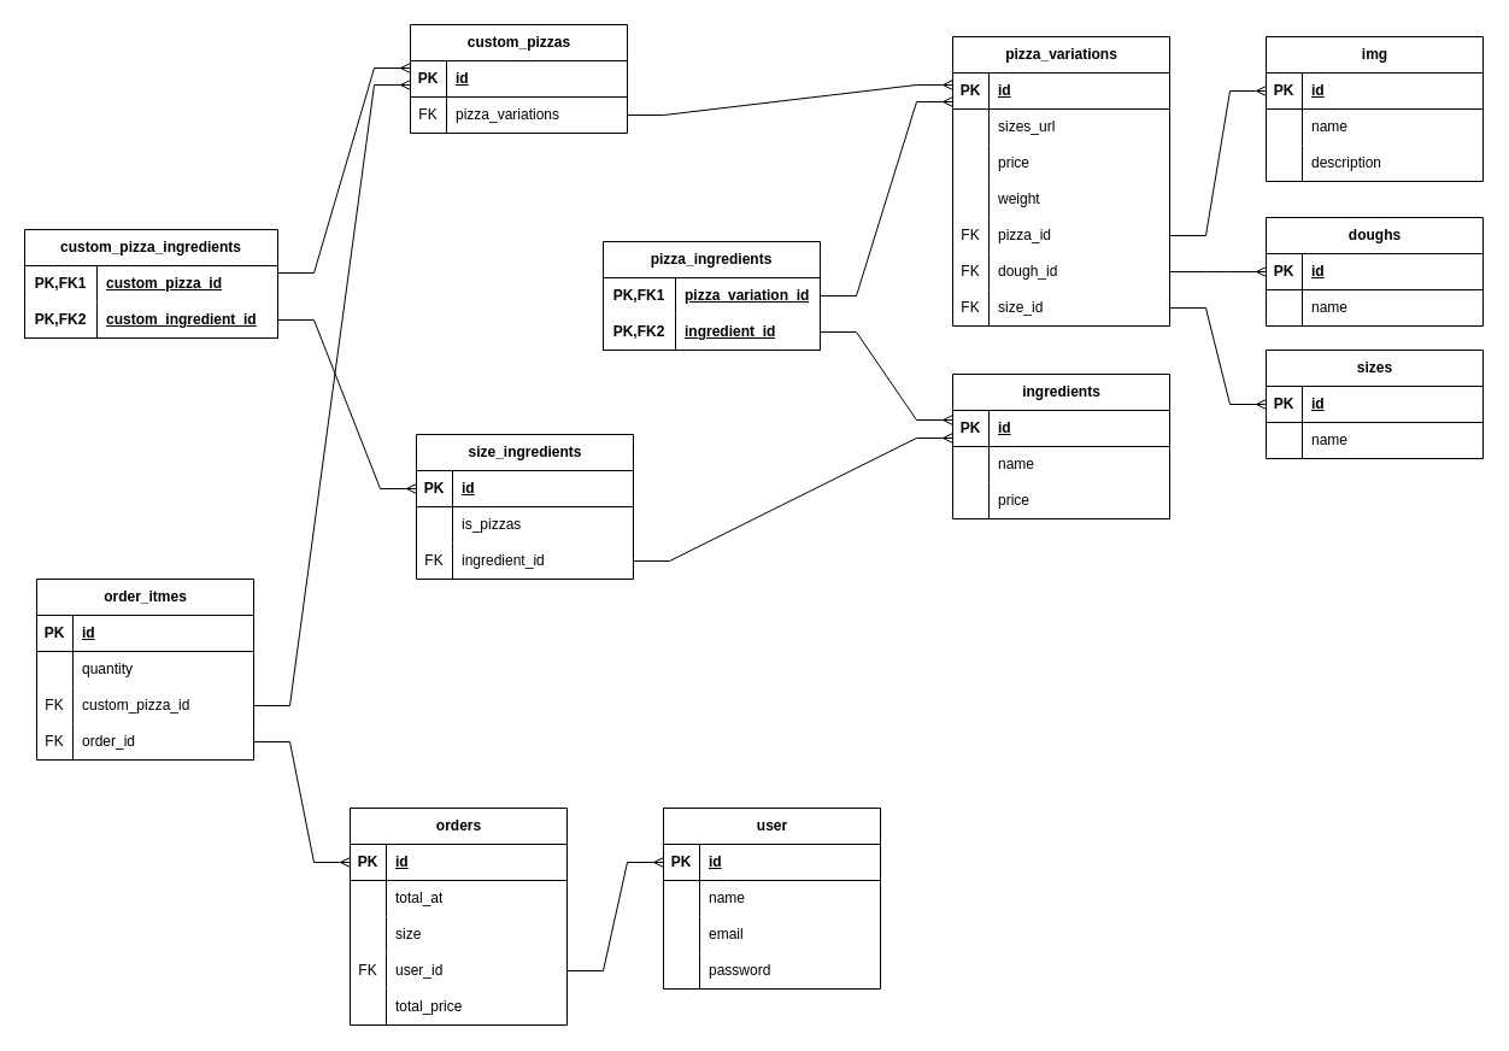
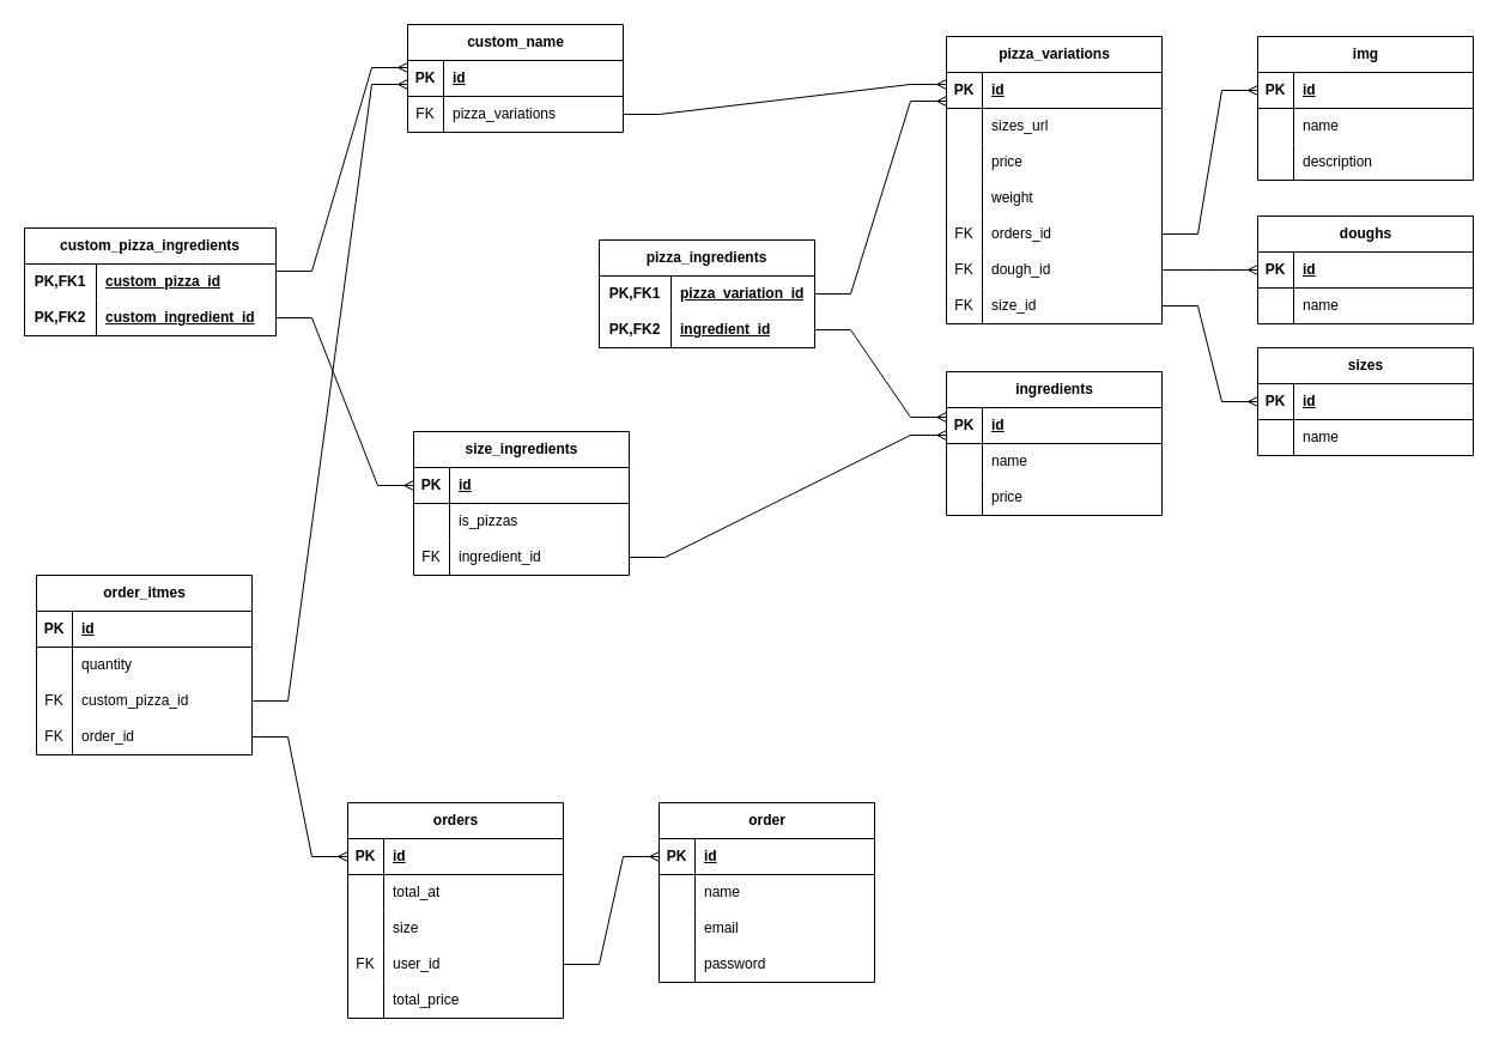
- <mxCell id="133" value="custom_pizzas" style="shape=table;startSize=30;container=1;collapsible=1;childLayout=tableLayout;fixedRows=1;rowLines=0;fontStyle=1;align=center;resizeLast=1;html=1;" parent="1" vertex="1"><mxGeometry x="340" y="20" width="180" height="90" as="geometry" /></mxCell>
+ <mxCell id="133" value="custom_name" style="shape=table;startSize=30;container=1;collapsible=1;childLayout=tableLayout;fixedRows=1;rowLines=0;fontStyle=1;align=center;resizeLast=1;html=1;" parent="1" vertex="1"><mxGeometry x="340" y="20" width="180" height="90" as="geometry" /></mxCell>
- <mxCell id="94" value="pizza_id" style="shape=partialRectangle;connectable=0;fillColor=none;top=0;left=0;bottom=0;right=0;align=left;spacingLeft=6;overflow=hidden;whiteSpace=wrap;html=1;" parent="92" vertex="1"><mxGeometry x="30" width="150" height="30" as="geometry"><mxRectangle width="150" height="30" as="alternateBounds" /></mxGeometry></mxCell>
+ <mxCell id="94" value="orders_id" style="shape=partialRectangle;connectable=0;fillColor=none;top=0;left=0;bottom=0;right=0;align=left;spacingLeft=6;overflow=hidden;whiteSpace=wrap;html=1;" parent="92" vertex="1"><mxGeometry x="30" width="150" height="30" as="geometry"><mxRectangle width="150" height="30" as="alternateBounds" /></mxGeometry></mxCell>
- <mxCell id="65" value="user" style="shape=table;startSize=30;container=1;collapsible=1;childLayout=tableLayout;fixedRows=1;rowLines=0;fontStyle=1;align=center;resizeLast=1;html=1;" parent="1" vertex="1"><mxGeometry x="550" y="670" width="180" height="150" as="geometry" /></mxCell>
+ <mxCell id="65" value="order" style="shape=table;startSize=30;container=1;collapsible=1;childLayout=tableLayout;fixedRows=1;rowLines=0;fontStyle=1;align=center;resizeLast=1;html=1;" parent="1" vertex="1"><mxGeometry x="550" y="670" width="180" height="150" as="geometry" /></mxCell>
